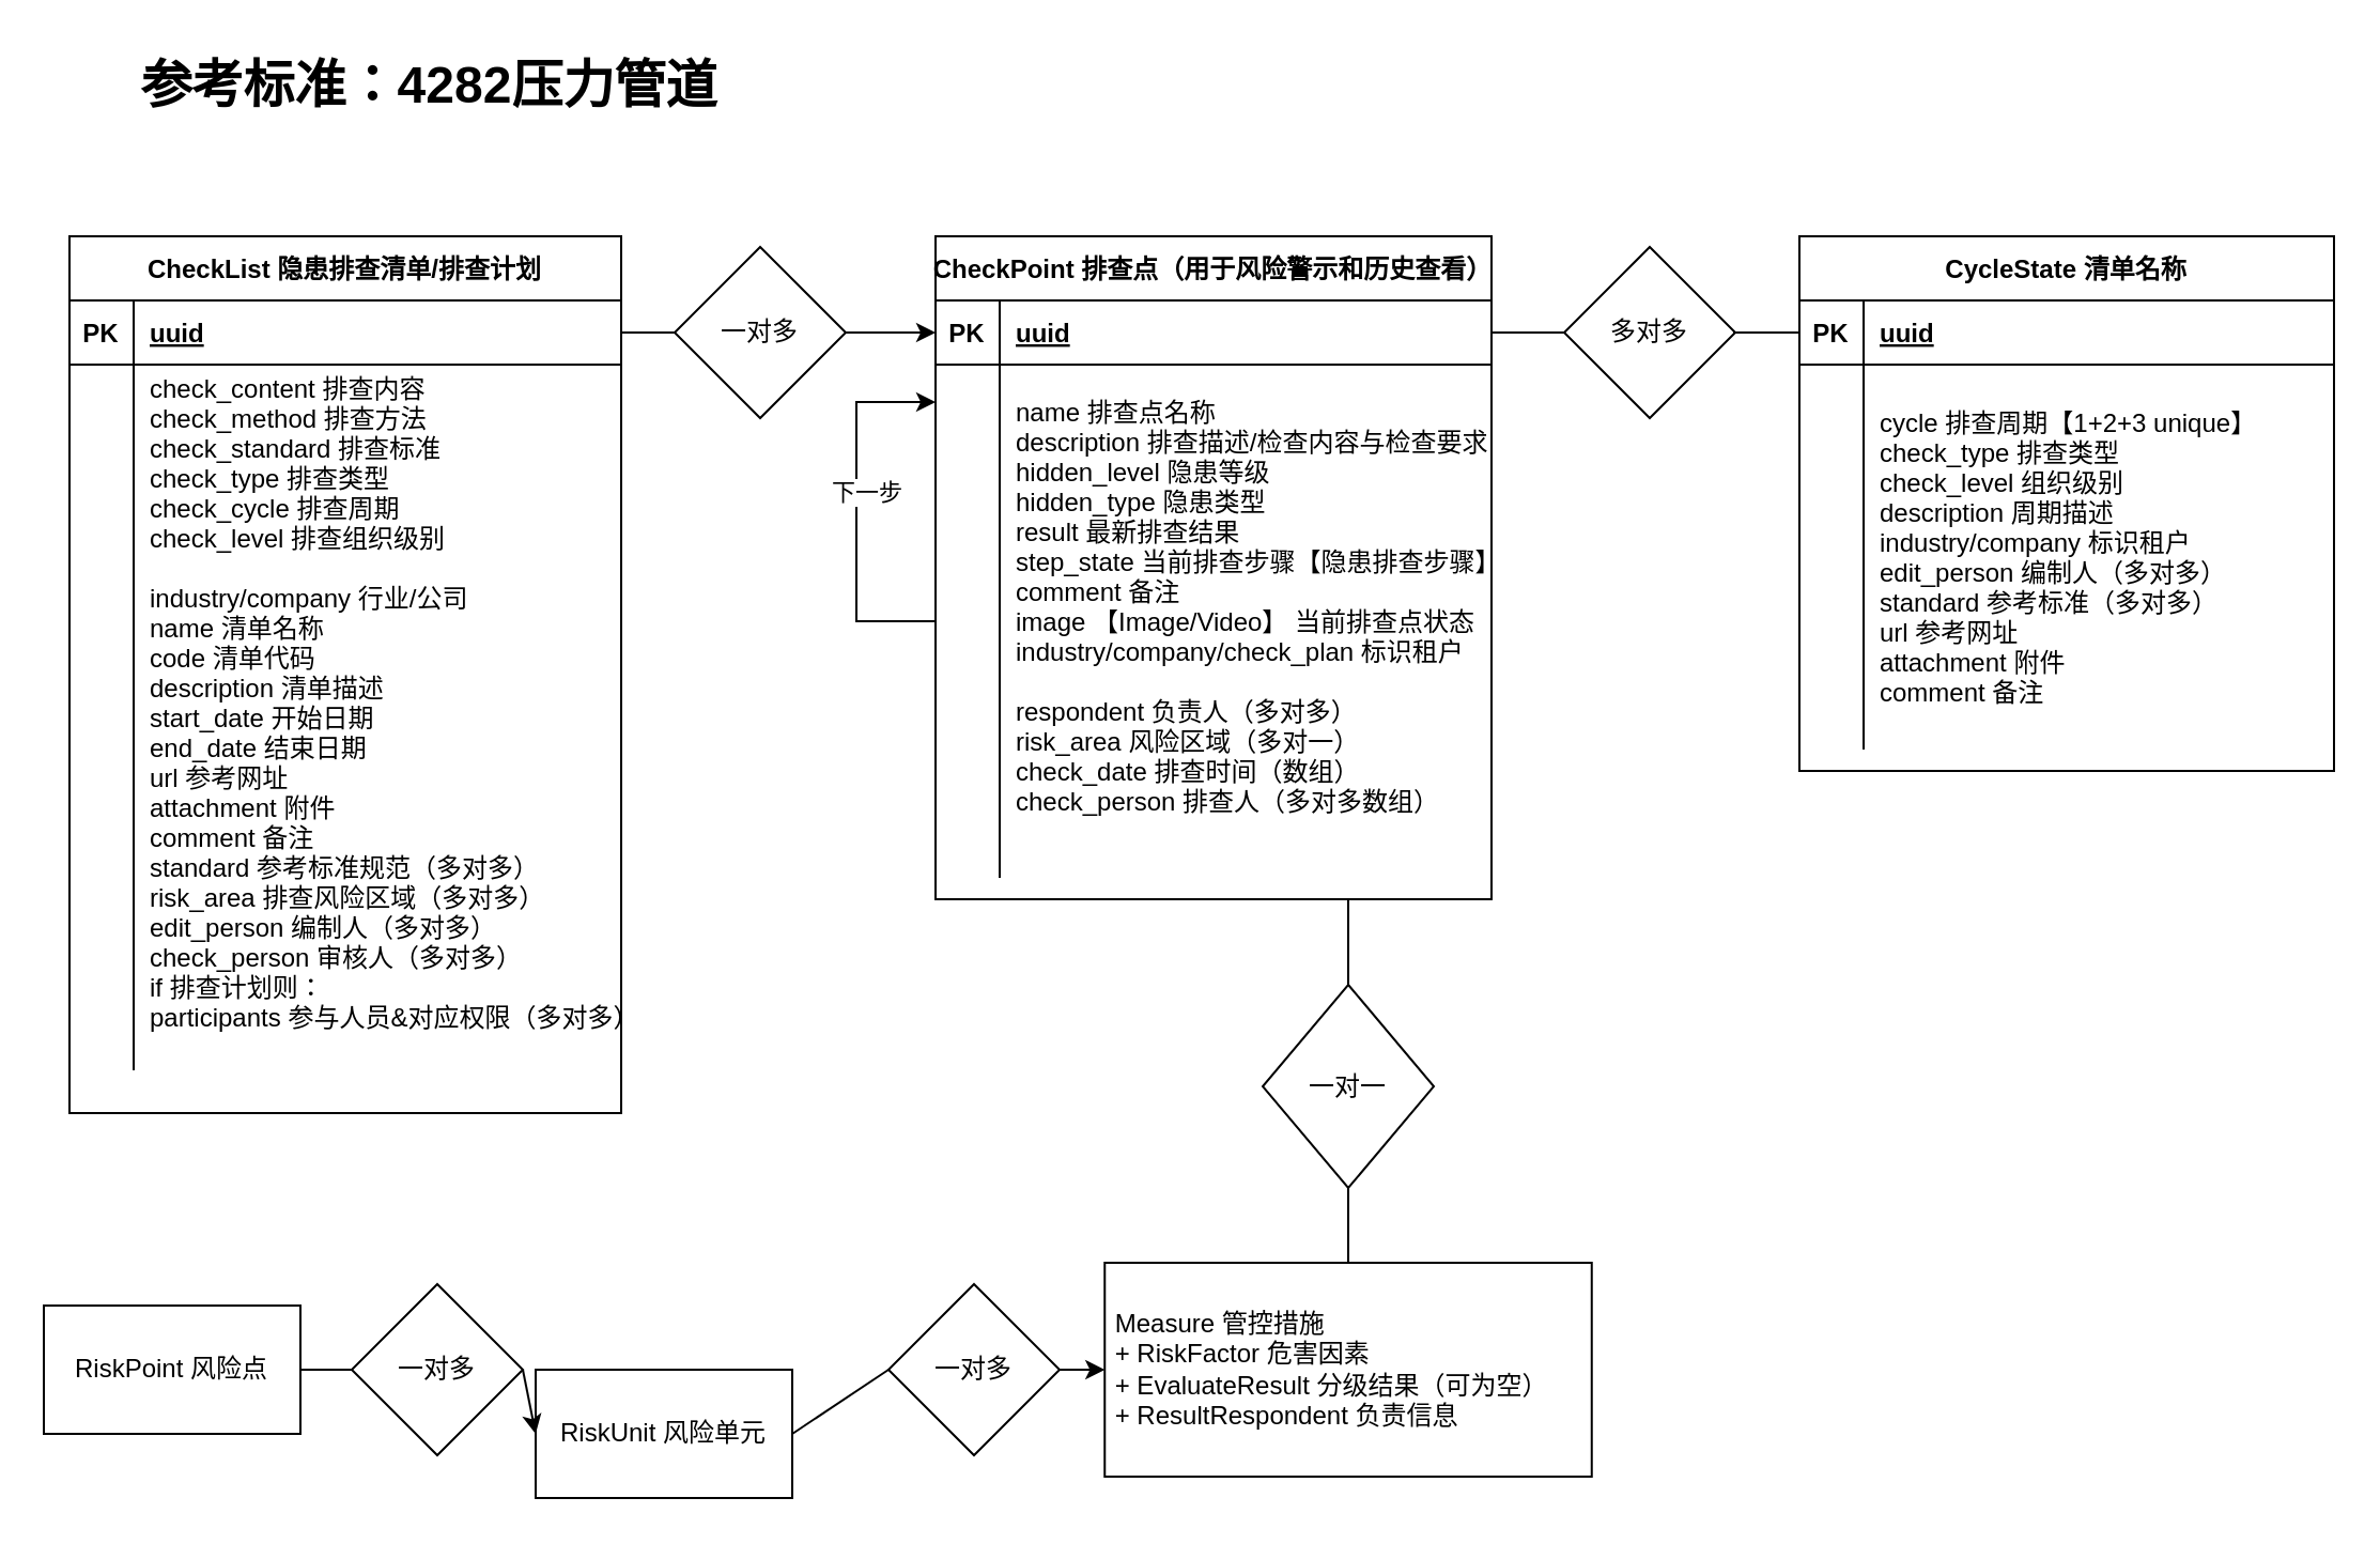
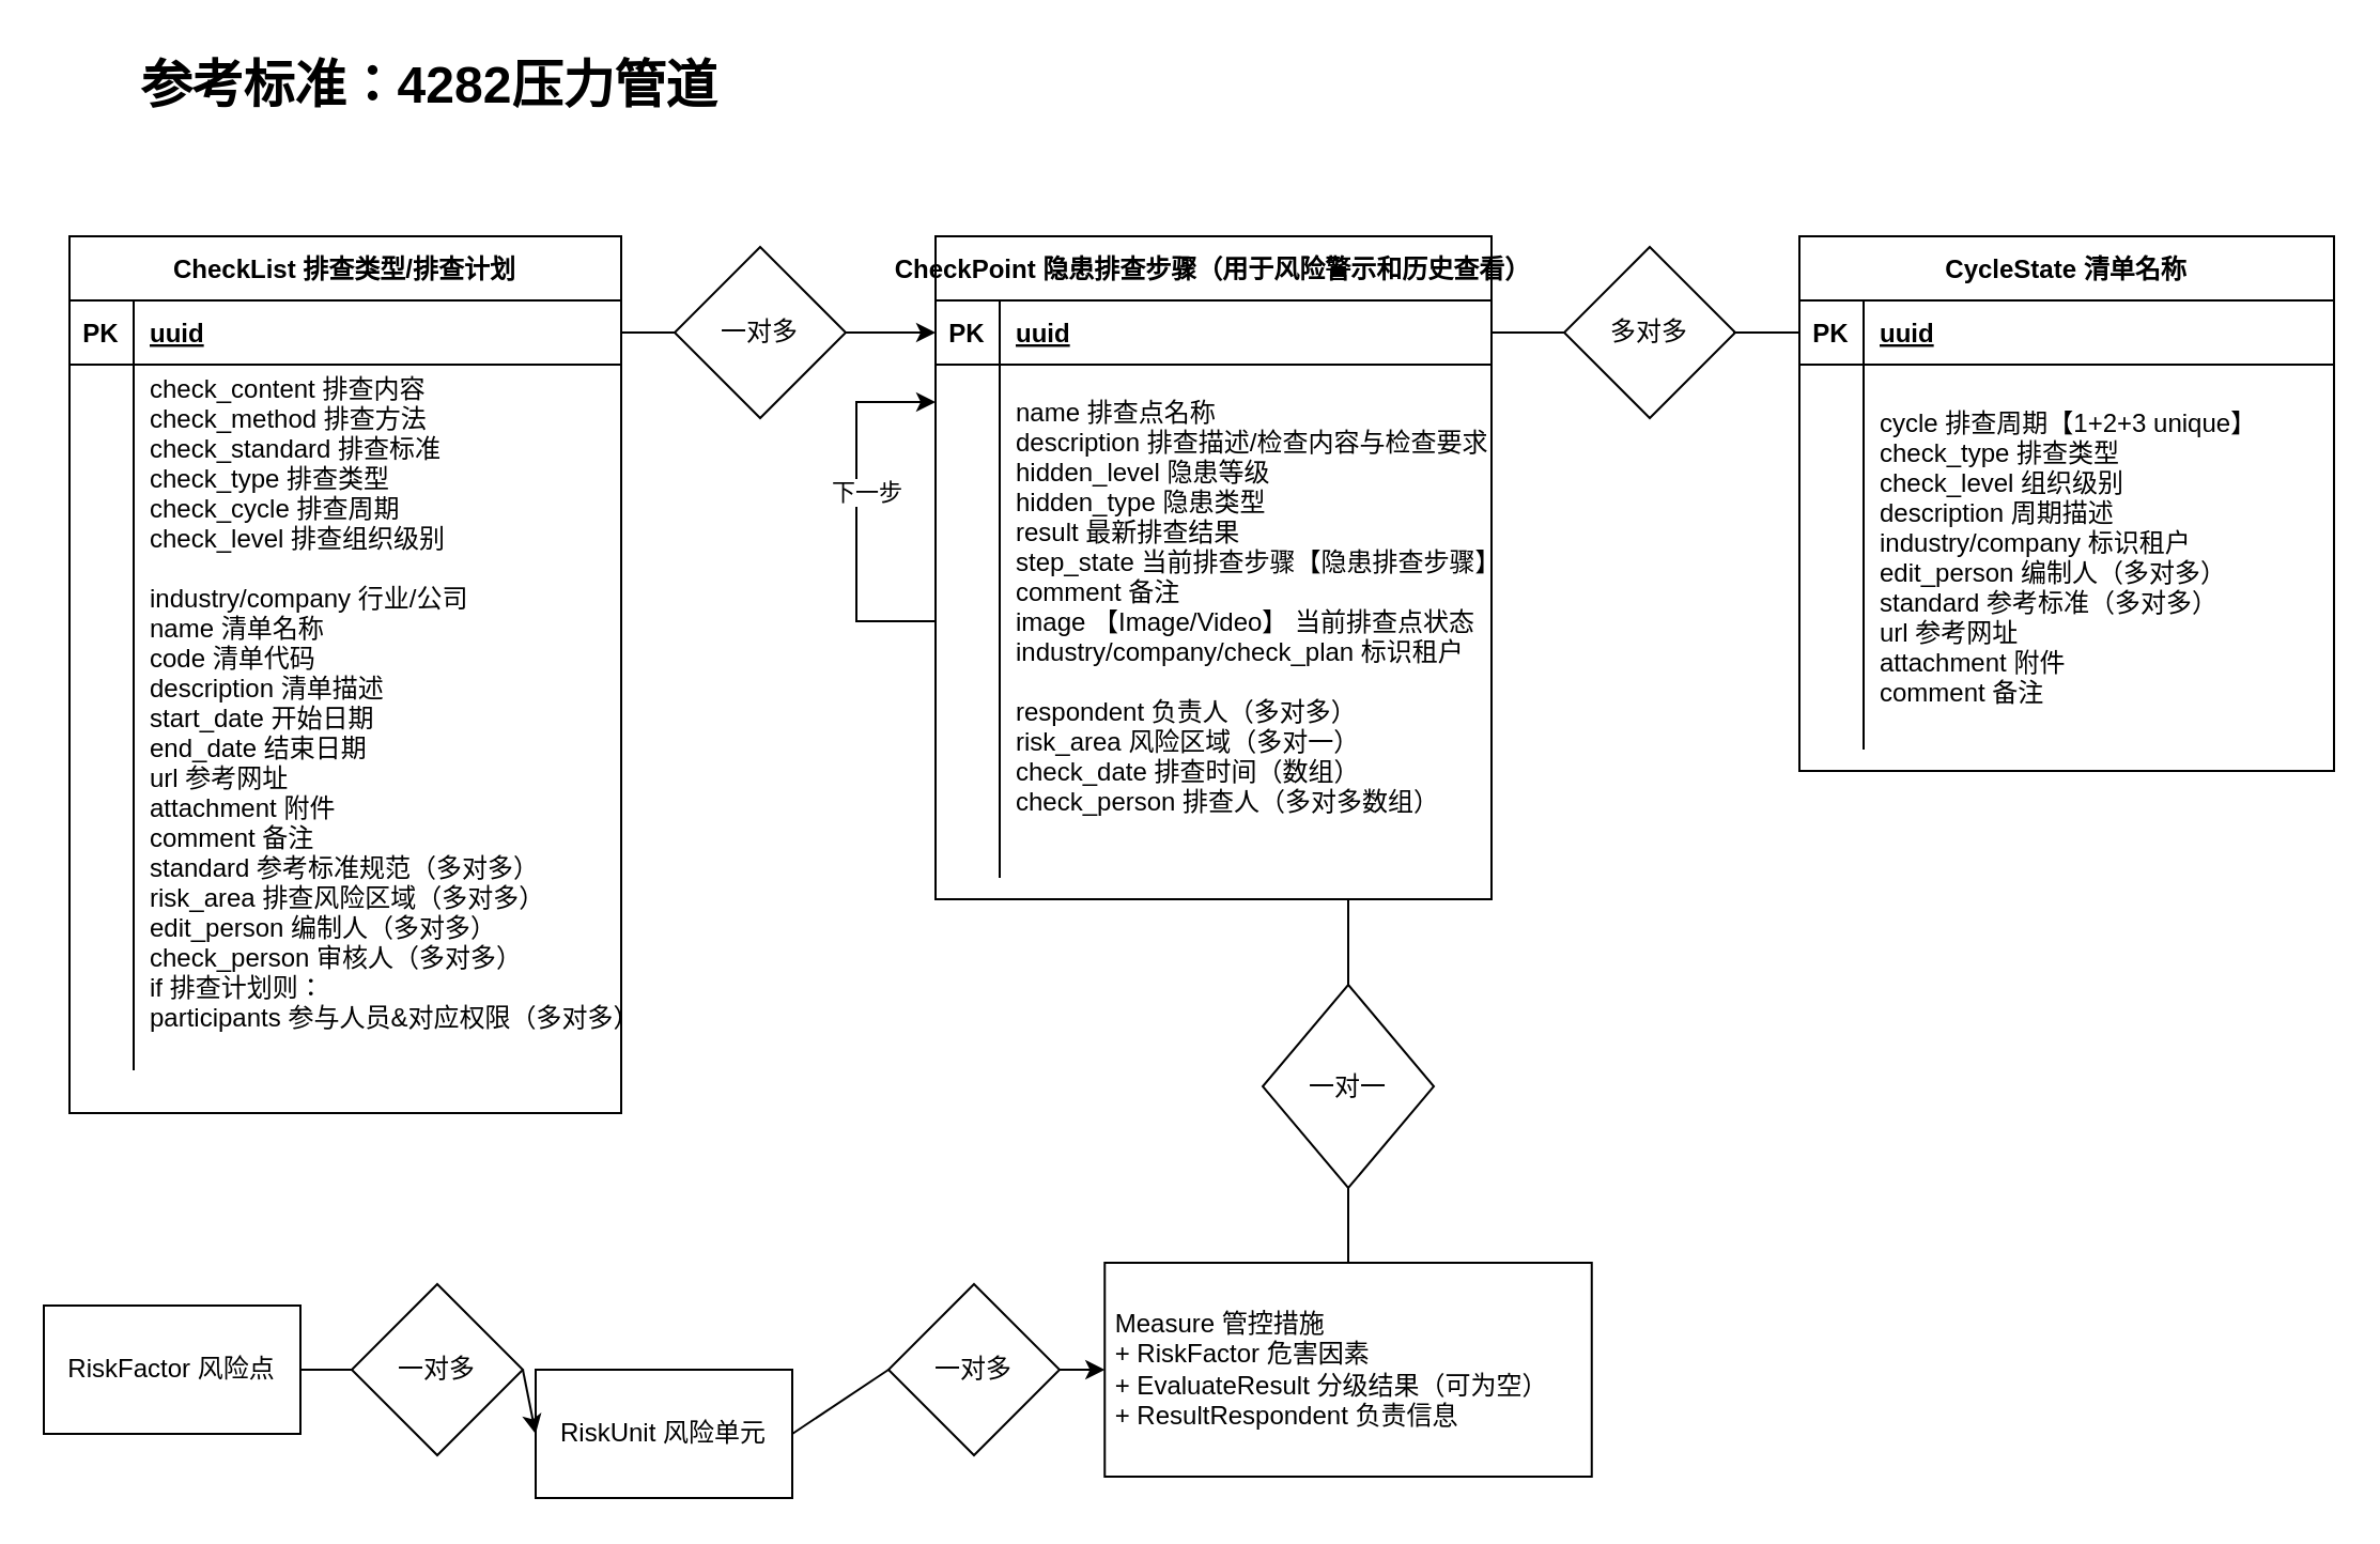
- <mxCell id="18" value="CheckList 隐患排查清单/排查计划" style="shape=table;startSize=30;container=1;collapsible=1;childLayout=tableLayout;fixedRows=1;rowLines=0;fontStyle=1;align=center;resizeLast=1;" parent="1" vertex="1"><mxGeometry x="32" y="110" width="258" height="410" as="geometry" /></mxCell>
+ <mxCell id="18" value="CheckList 排查类型/排查计划" style="shape=table;startSize=30;container=1;collapsible=1;childLayout=tableLayout;fixedRows=1;rowLines=0;fontStyle=1;align=center;resizeLast=1;" parent="1" vertex="1"><mxGeometry x="32" y="110" width="258" height="410" as="geometry" /></mxCell>
- <mxCell id="2" value="CheckPoint 排查点（用于风险警示和历史查看）" style="shape=table;startSize=30;container=1;collapsible=1;childLayout=tableLayout;fixedRows=1;rowLines=0;fontStyle=1;align=center;resizeLast=1;" parent="1" vertex="1"><mxGeometry x="437" y="110" width="260" height="310" as="geometry" /></mxCell>
+ <mxCell id="2" value="CheckPoint 隐患排查步骤（用于风险警示和历史查看）" style="shape=table;startSize=30;container=1;collapsible=1;childLayout=tableLayout;fixedRows=1;rowLines=0;fontStyle=1;align=center;resizeLast=1;" parent="1" vertex="1"><mxGeometry x="437" y="110" width="260" height="310" as="geometry" /></mxCell>
- <mxCell id="43" value="RiskPoint 风险点" style="rounded=0;whiteSpace=wrap;html=1;" parent="1" vertex="1"><mxGeometry x="20" y="610" width="120" height="60" as="geometry" /></mxCell>
+ <mxCell id="43" value="RiskFactor 风险点" style="rounded=0;whiteSpace=wrap;html=1;" parent="1" vertex="1"><mxGeometry x="20" y="610" width="120" height="60" as="geometry" /></mxCell>
